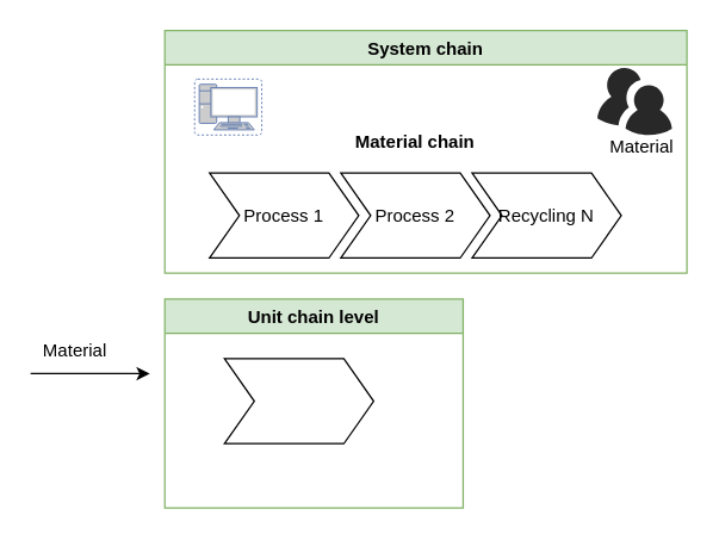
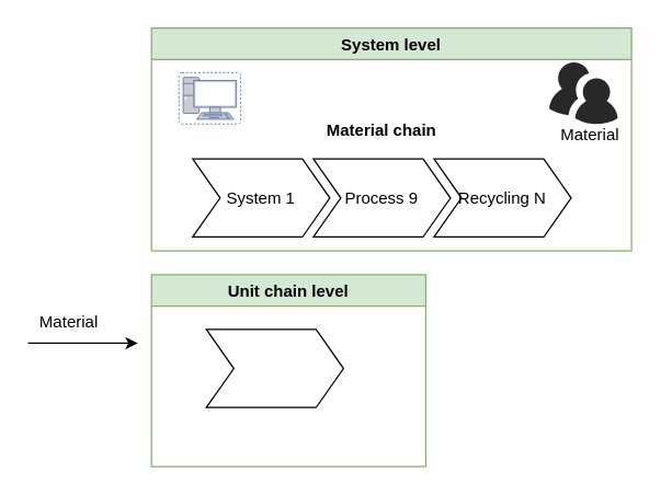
- <mxCell id="4" value="System chain" style="swimlane;fillColor=#d5e8d4;strokeColor=#82b366;" parent="1" vertex="1"><mxGeometry x="110" y="20" width="350" height="162.5" as="geometry" /></mxCell>
+ <mxCell id="4" value="System level" style="swimlane;fillColor=#d5e8d4;strokeColor=#82b366;" parent="1" vertex="1"><mxGeometry x="110" y="20" width="350" height="162.5" as="geometry" /></mxCell>
- <mxCell id="7" value="Process 1" style="shape=step;perimeter=stepPerimeter;fixedSize=1;points=[];" parent="6" vertex="1"><mxGeometry x="10" y="33" width="100" height="57" as="geometry" /></mxCell>
+ <mxCell id="7" value="System 1" style="shape=step;perimeter=stepPerimeter;fixedSize=1;points=[];" parent="6" vertex="1"><mxGeometry x="10" y="33" width="100" height="57" as="geometry" /></mxCell>
- <mxCell id="8" value="Process 2" style="shape=step;perimeter=stepPerimeter;fixedSize=1;points=[];" parent="6" vertex="1"><mxGeometry x="98" y="33" width="100" height="57" as="geometry" /></mxCell>
+ <mxCell id="8" value="Process 9" style="shape=step;perimeter=stepPerimeter;fixedSize=1;points=[];" parent="6" vertex="1"><mxGeometry x="98" y="33" width="100" height="57" as="geometry" /></mxCell>
